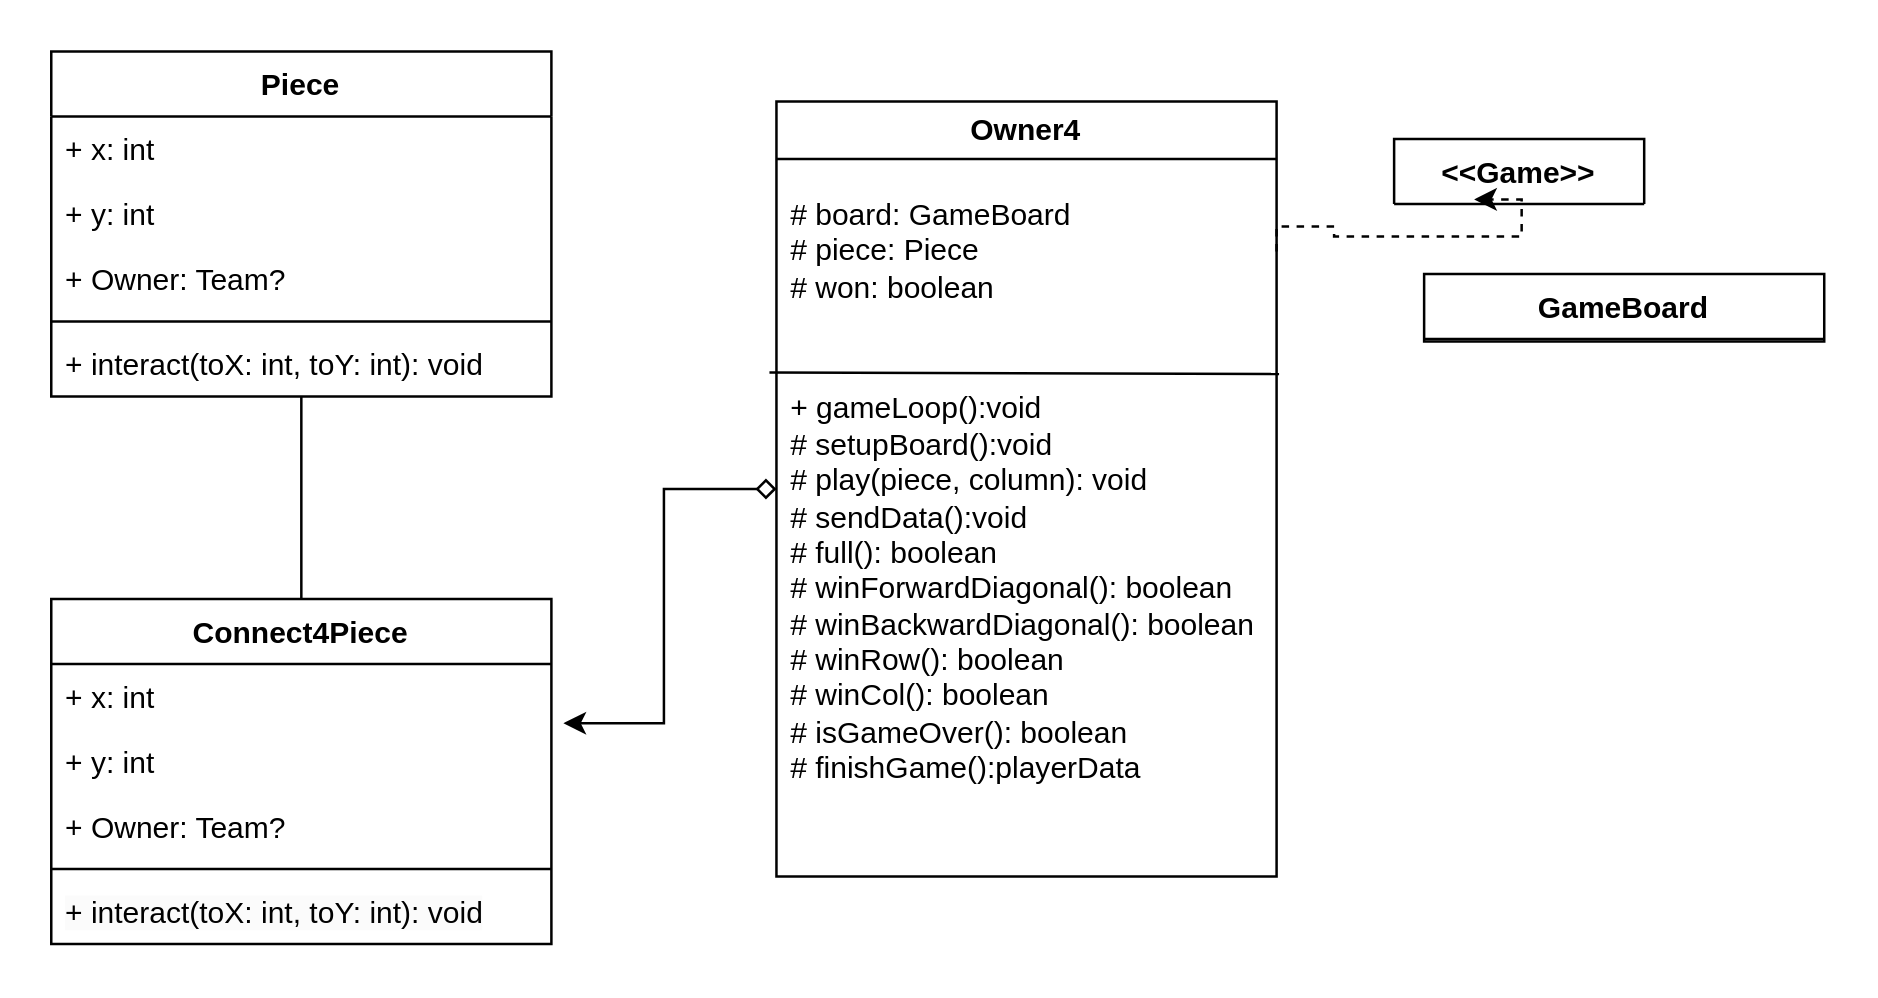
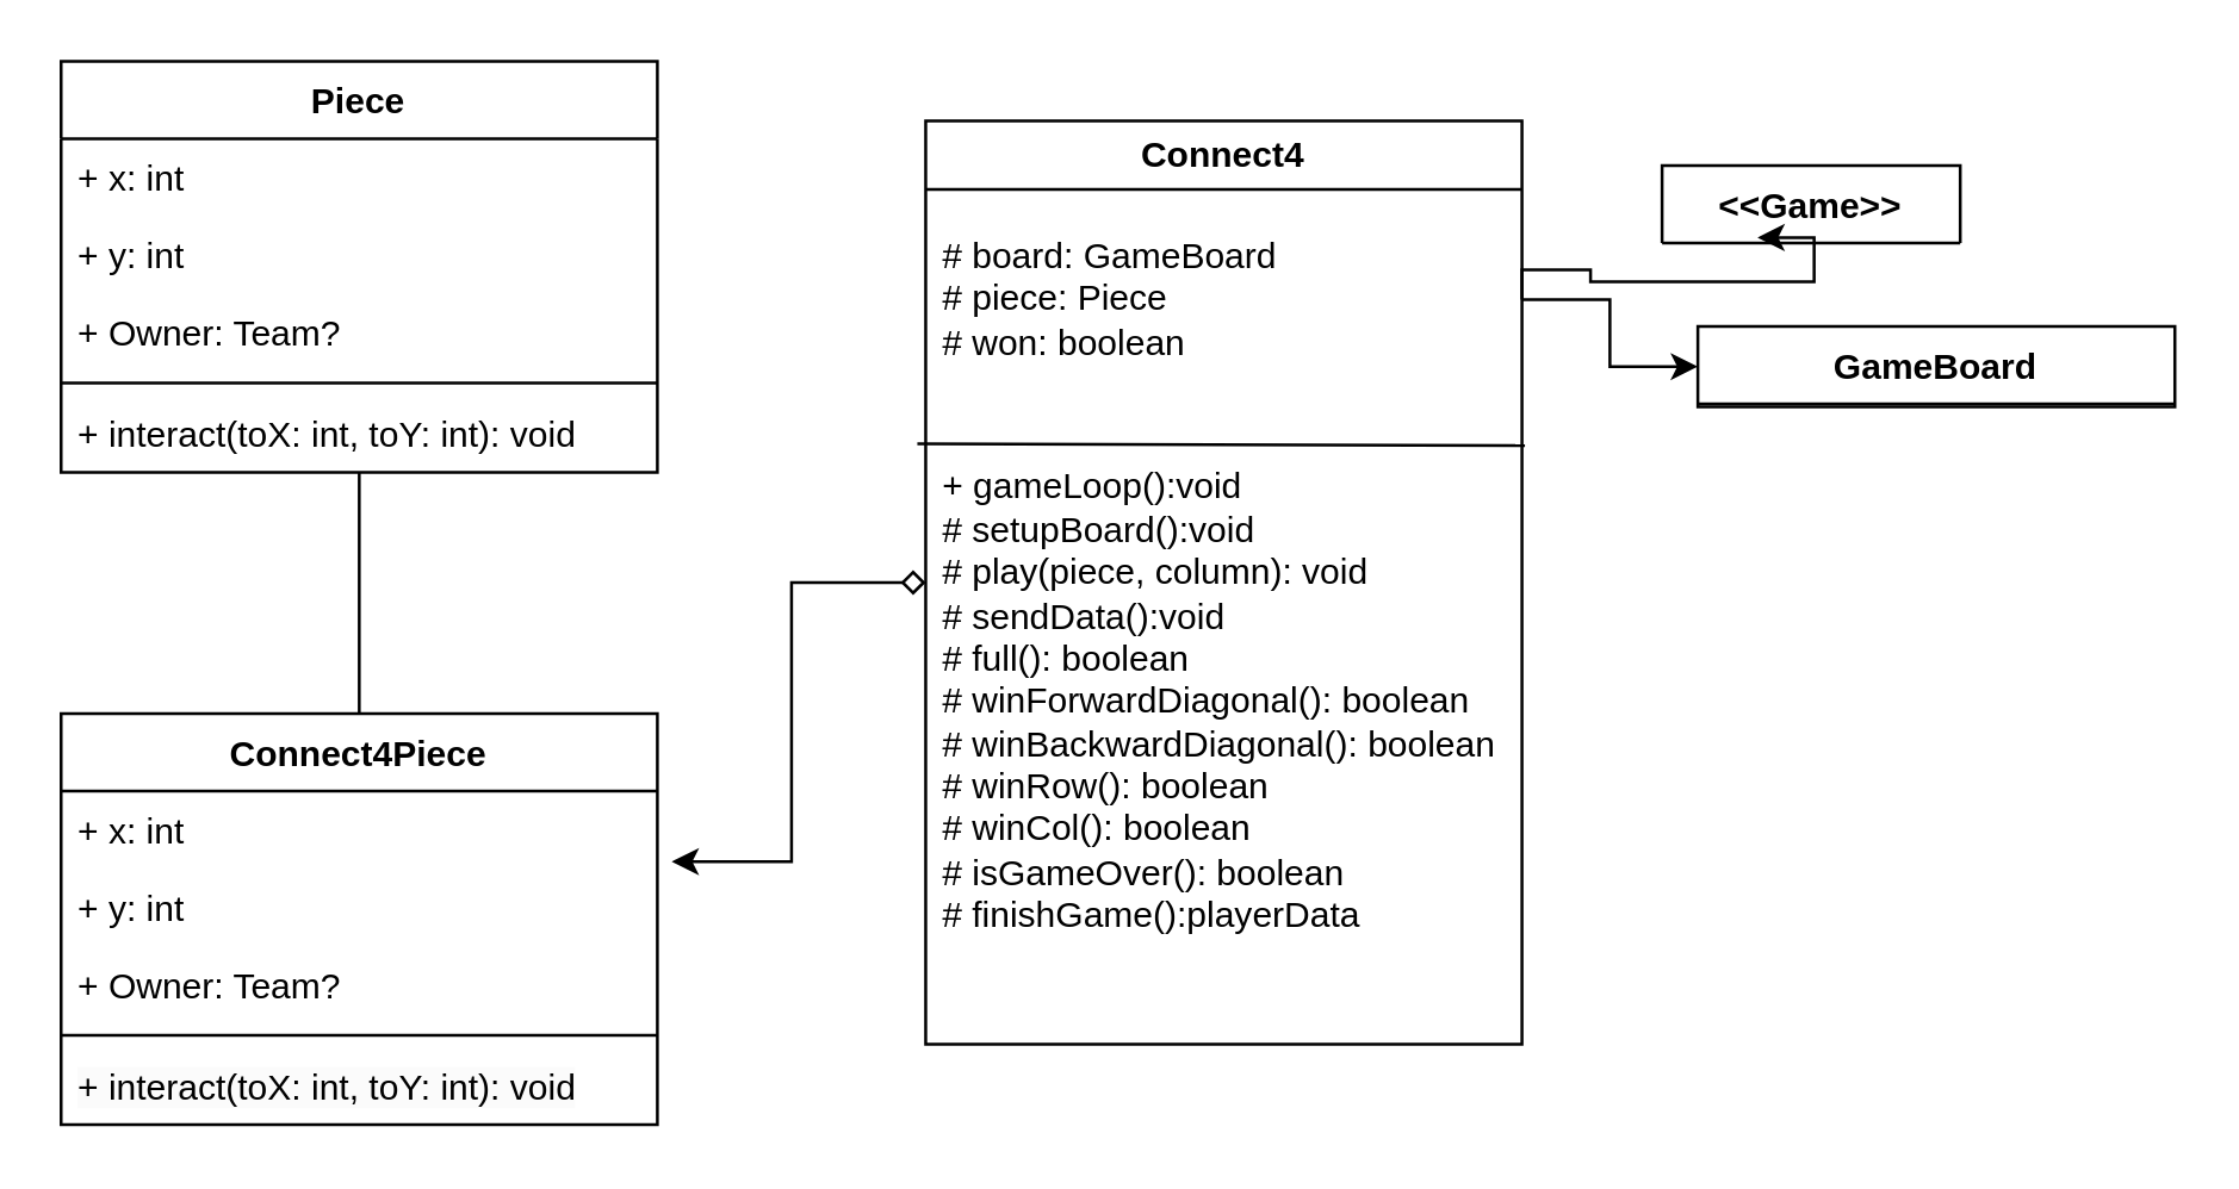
- <mxCell id="2" value="Owner4" style="swimlane;whiteSpace=wrap;html=1;glass=0;swimlaneLine=1;startSize=23;" parent="1" vertex="1"><mxGeometry x="310" y="40" width="200" height="310" as="geometry" /></mxCell>
+ <mxCell id="2" value="Connect4" style="swimlane;whiteSpace=wrap;html=1;glass=0;swimlaneLine=1;startSize=23;" parent="1" vertex="1"><mxGeometry x="310" y="40" width="200" height="310" as="geometry" /></mxCell>
- <mxCell id="21" style="edgeStyle=orthogonalEdgeStyle;rounded=0;orthogonalLoop=1;jettySize=auto;html=1;exitX=1;exitY=0.5;exitDx=0;exitDy=0;entryX=0.32;entryY=0.931;entryDx=0;entryDy=0;dashed=1;entryPerimeter=0;" parent="1" source="4" target="20" edge="1"><mxGeometry relative="1" as="geometry"><Array as="points"><mxPoint x="510" y="90" /><mxPoint x="533" y="90" /><mxPoint x="533" y="94" /><mxPoint x="608" y="94" /></Array><mxPoint x="557" y="94" as="targetPoint" /></mxGeometry></mxCell>
+ <mxCell id="21" style="edgeStyle=orthogonalEdgeStyle;rounded=0;orthogonalLoop=1;jettySize=auto;html=1;exitX=1;exitY=0.5;exitDx=0;exitDy=0;entryX=0.32;entryY=0.931;entryDx=0;entryDy=0;dashed=0;entryPerimeter=0;" parent="1" source="4" target="20" edge="1"><mxGeometry relative="1" as="geometry"><Array as="points"><mxPoint x="510" y="90" /><mxPoint x="533" y="90" /><mxPoint x="533" y="94" /><mxPoint x="608" y="94" /></Array><mxPoint x="557" y="94" as="targetPoint" /></mxGeometry></mxCell>
+ <mxCell id="23" style="edgeStyle=orthogonalEdgeStyle;rounded=0;orthogonalLoop=1;jettySize=auto;html=1;entryX=0;entryY=0.5;entryDx=0;entryDy=0;" edge="1" parent="1" source="4" target="22"><mxGeometry relative="1" as="geometry" /></mxCell>
